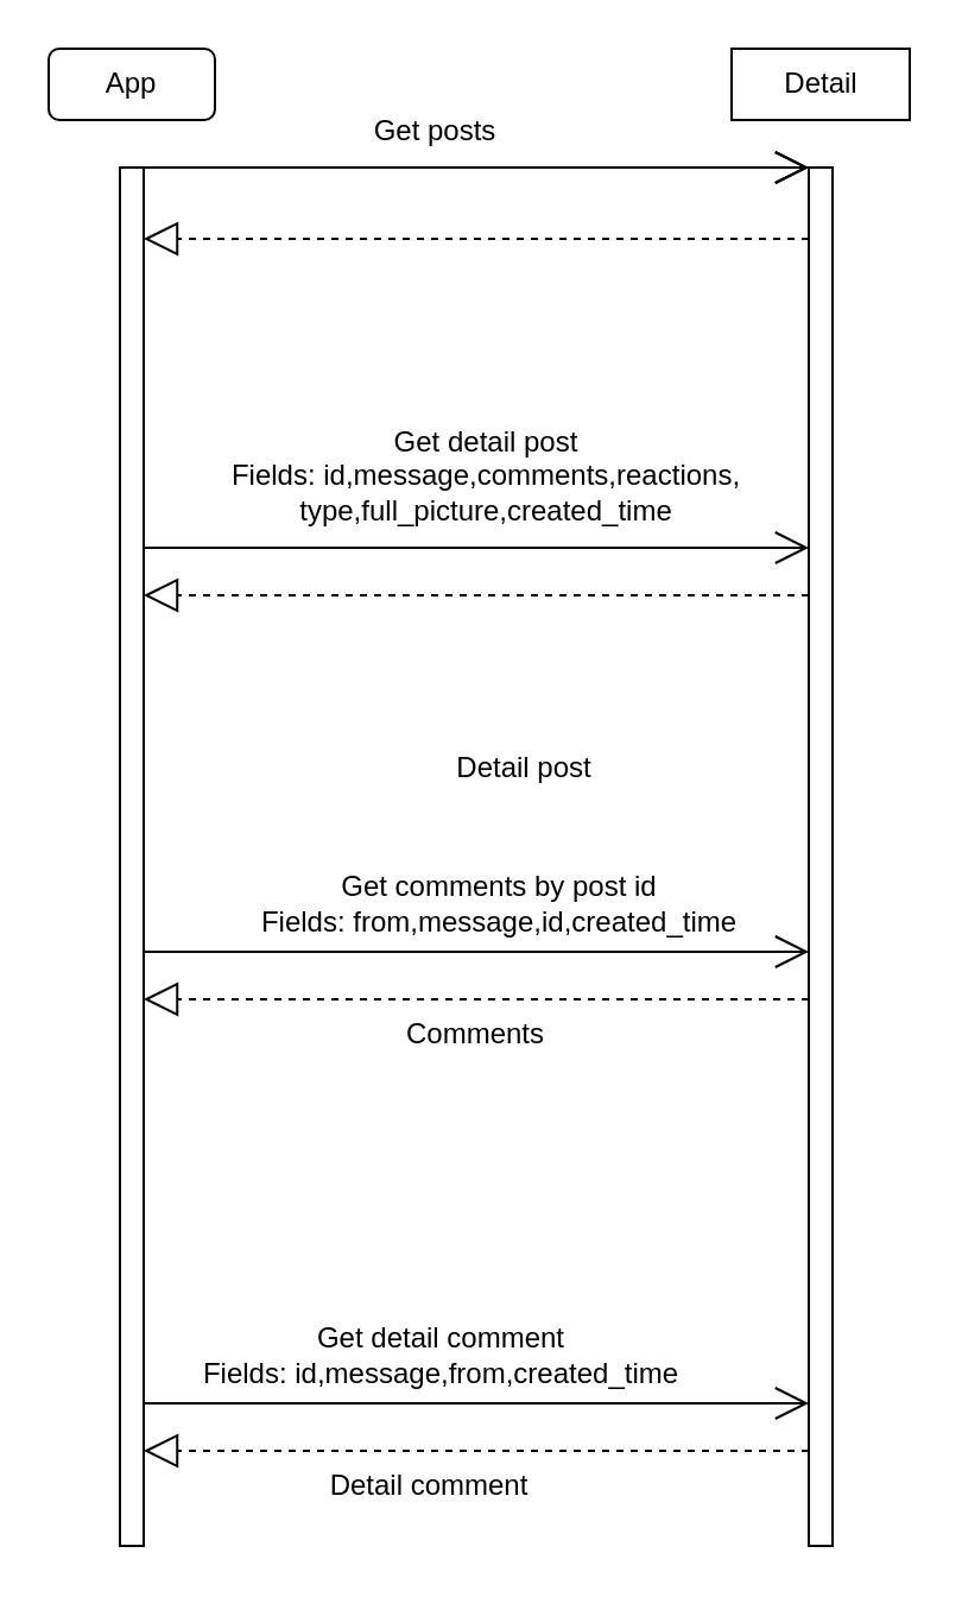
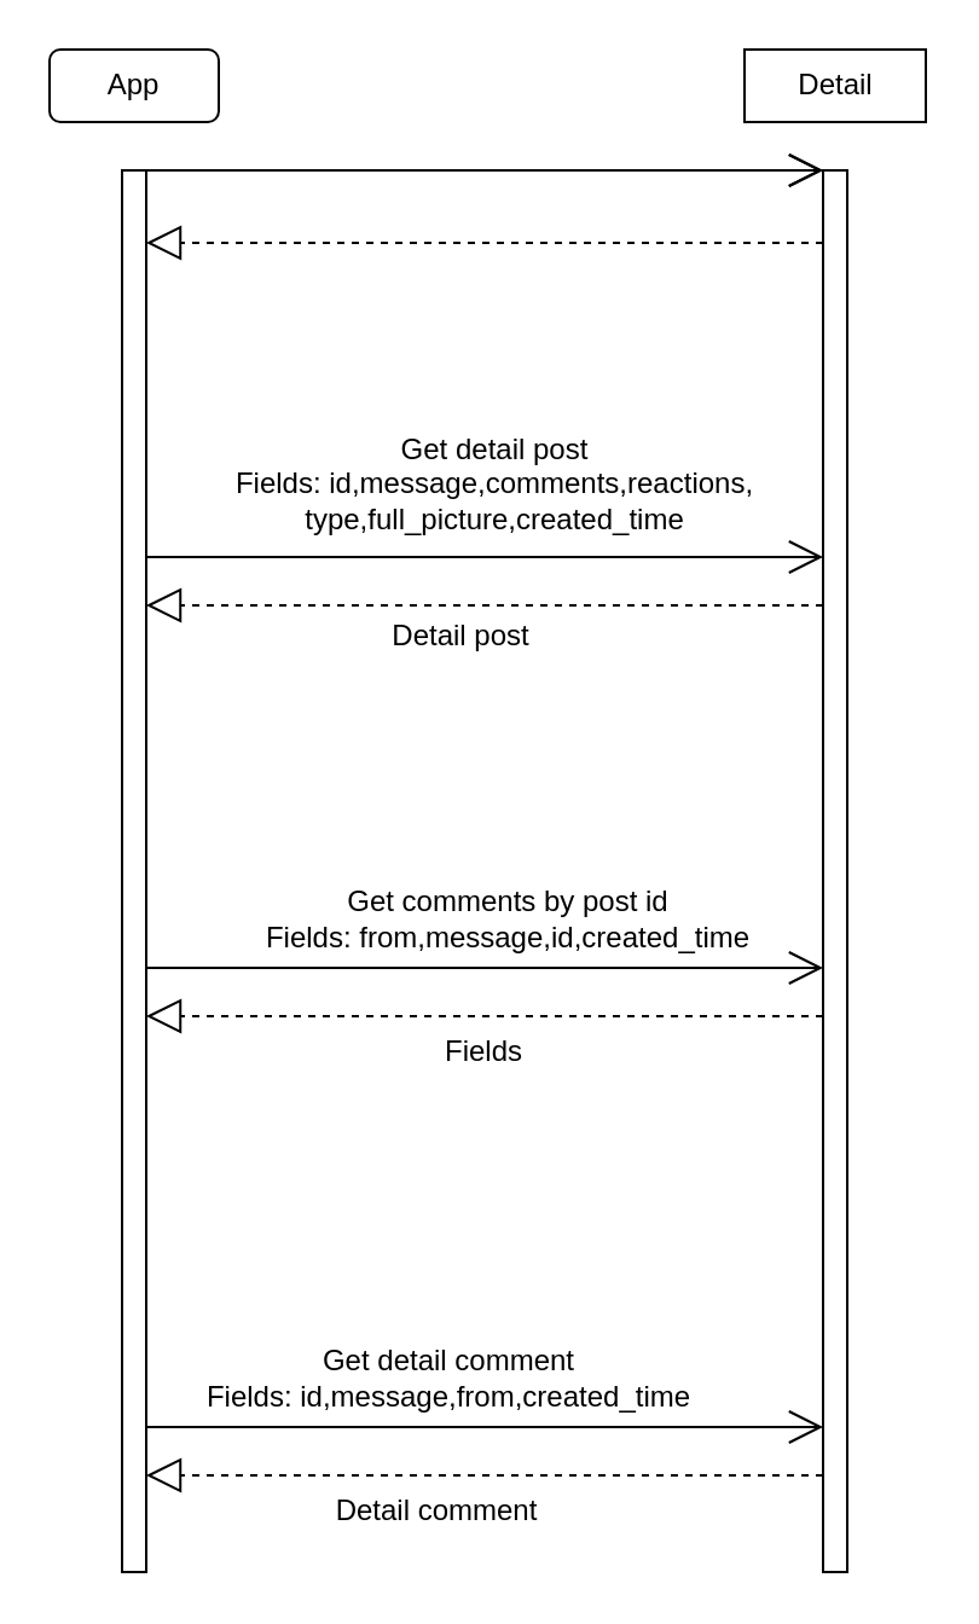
- <mxCell id="7" value="Get posts" style="text;html=1;strokeColor=none;fillColor=none;align=center;verticalAlign=middle;whiteSpace=wrap;rounded=0;" vertex="1" parent="1"><mxGeometry x="140" y="40" width="86" height="30" as="geometry" /></mxCell>
- <mxCell id="17" value="Detail post" style="text;html=1;align=center;verticalAlign=middle;resizable=0;points=[];autosize=1;strokeColor=none;fillColor=none;" vertex="1" parent="1"><mxGeometry x="180" y="308" width="80" height="30" as="geometry" /></mxCell>
+ <mxCell id="17" value="Detail post" style="text;html=1;align=center;verticalAlign=middle;resizable=0;points=[];autosize=1;strokeColor=none;fillColor=none;" vertex="1" parent="1"><mxGeometry x="150" y="248" width="80" height="30" as="geometry" /></mxCell>
- <mxCell id="13" value="Comments" style="text;html=1;strokeColor=none;fillColor=none;align=center;verticalAlign=middle;whiteSpace=wrap;rounded=0;" vertex="1" parent="1"><mxGeometry x="120" y="420" width="160" height="30" as="geometry" /></mxCell>
+ <mxCell id="13" value="Fields" style="text;html=1;strokeColor=none;fillColor=none;align=center;verticalAlign=middle;whiteSpace=wrap;rounded=0;" vertex="1" parent="1"><mxGeometry x="120" y="420" width="160" height="30" as="geometry" /></mxCell>
